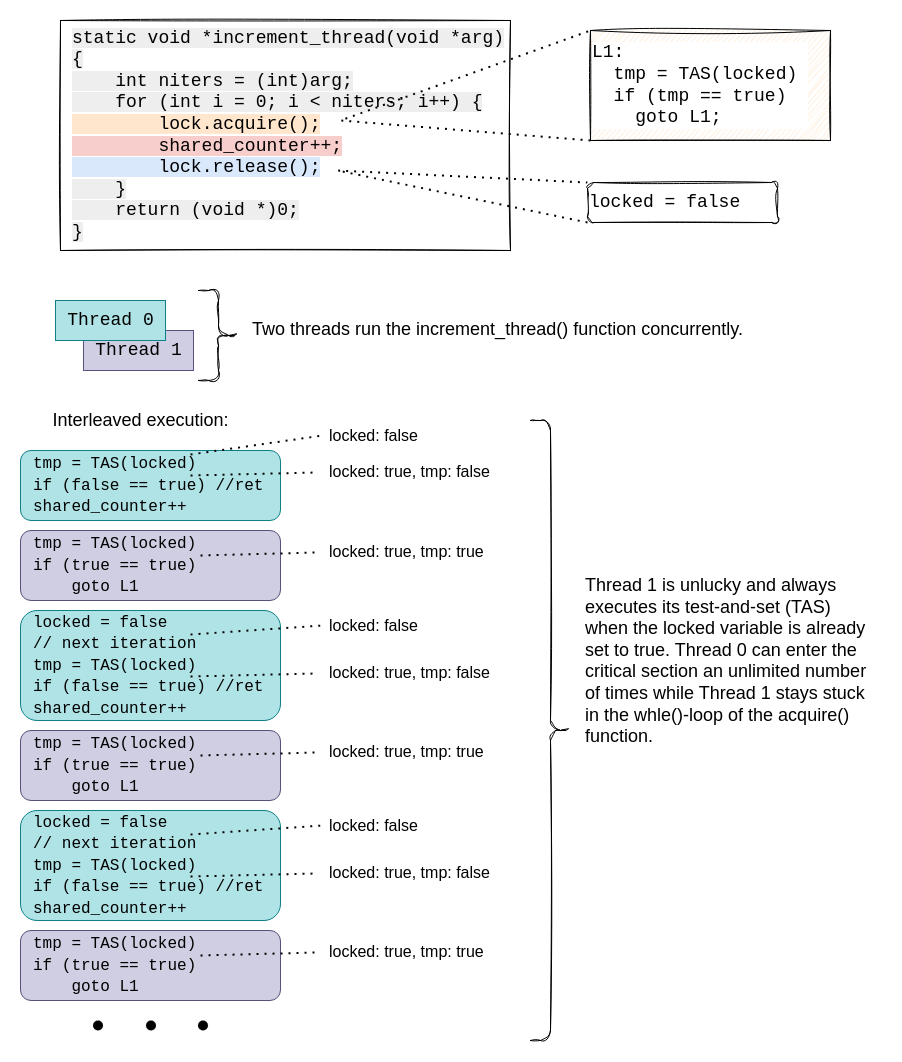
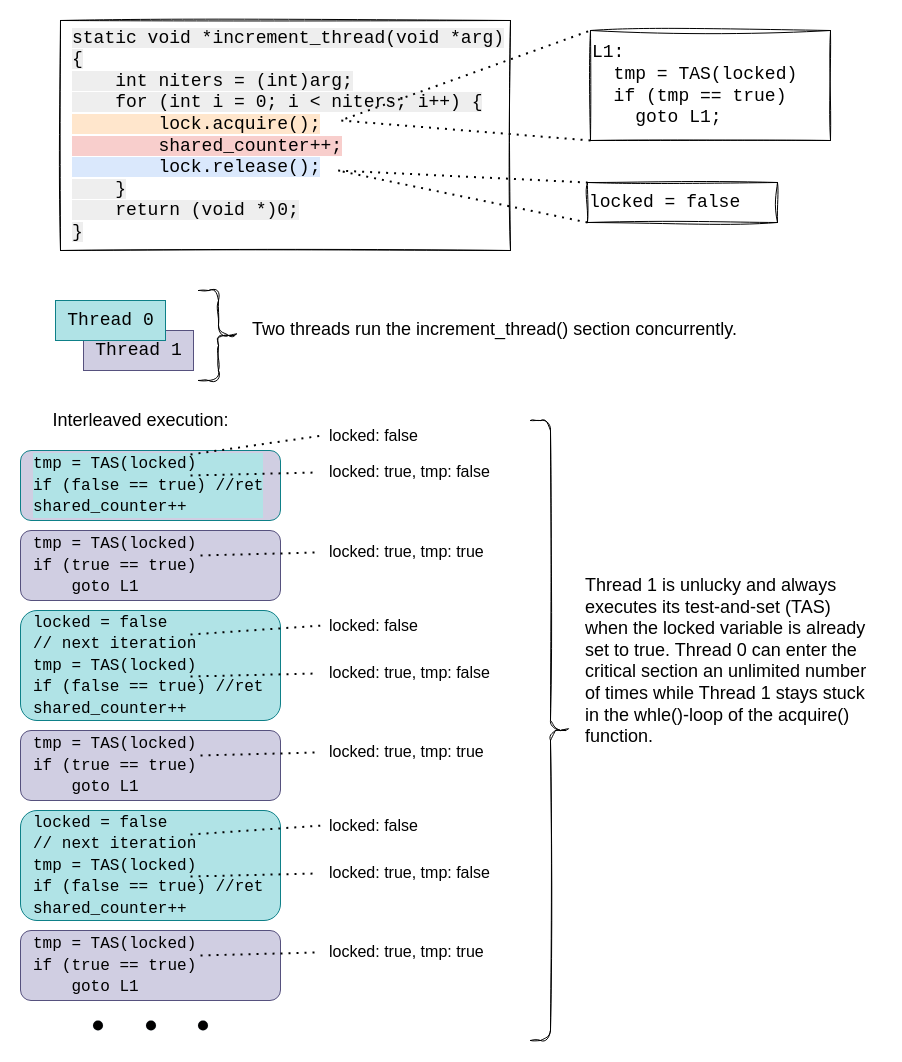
- <mxCell id="4" value="L1:&lt;br&gt;&amp;nbsp; tmp = TAS(locked)&amp;nbsp;&lt;br&gt;&amp;nbsp; if (tmp == true)&lt;br&gt;&lt;div style=&quot;&quot;&gt;&amp;nbsp; &amp;nbsp; goto L1;&lt;/div&gt;" style="rounded=0;whiteSpace=wrap;html=1;labelBackgroundColor=#FFFFFF;fontFamily=Courier New;fontSize=18;align=left;sketch=1;curveFitting=1;jiggle=2;fillColor=#ffe6cc;" parent="1" vertex="1"><mxGeometry x="590" y="30" width="240" height="110" as="geometry" /></mxCell>
+ <mxCell id="4" value="L1:&lt;br&gt;&amp;nbsp; tmp = TAS(locked)&amp;nbsp;&lt;br&gt;&amp;nbsp; if (tmp == true)&lt;br&gt;&lt;div style=&quot;&quot;&gt;&amp;nbsp; &amp;nbsp; goto L1;&lt;/div&gt;" style="rounded=0;whiteSpace=wrap;html=1;labelBackgroundColor=#FFFFFF;fontFamily=Courier New;fontSize=18;align=left;sketch=1;curveFitting=1;jiggle=2;" parent="1" vertex="1"><mxGeometry x="590" y="30" width="240" height="110" as="geometry" /></mxCell>
- <mxCell id="11" value="locked = false" style="whiteSpace=wrap;html=1;labelBackgroundColor=#FFFFFF;fontFamily=Courier New;fontSize=18;align=left;sketch=1;curveFitting=1;jiggle=2;rounded=1;" parent="1" vertex="1"><mxGeometry x="587" y="182" width="190" height="40" as="geometry" /></mxCell>
+ <mxCell id="11" value="locked = false" style="rounded=0;whiteSpace=wrap;html=1;labelBackgroundColor=#FFFFFF;fontFamily=Courier New;fontSize=18;align=left;sketch=1;curveFitting=1;jiggle=2;" parent="1" vertex="1"><mxGeometry x="587" y="182" width="190" height="40" as="geometry" /></mxCell>
- <mxCell id="9" value="&lt;font face=&quot;Helvetica&quot;&gt;Two threads run the increment_thread() function concurrently.&amp;nbsp;&lt;/font&gt;" style="text;html=1;align=left;verticalAlign=middle;resizable=0;points=[];autosize=1;strokeColor=none;fillColor=none;fontSize=18;fontFamily=Courier New;" parent="1" vertex="1"><mxGeometry x="250" y="310" width="520" height="40" as="geometry" /></mxCell>
+ <mxCell id="9" value="&lt;font face=&quot;Helvetica&quot;&gt;Two threads run the increment_thread() section concurrently.&amp;nbsp;&lt;/font&gt;" style="text;html=1;align=left;verticalAlign=middle;resizable=0;points=[];autosize=1;strokeColor=none;fillColor=none;fontSize=18;fontFamily=Courier New;" parent="1" vertex="1"><mxGeometry x="250" y="310" width="520" height="40" as="geometry" /></mxCell>
- <mxCell id="6" value="&lt;font style=&quot;font-size: 16px;&quot;&gt;&lt;span style=&quot;color: rgb(0, 0, 0); font-family: &amp;quot;Courier New&amp;quot;; font-style: normal; font-variant-ligatures: normal; font-variant-caps: normal; font-weight: 400; letter-spacing: normal; orphans: 2; text-indent: 0px; text-transform: none; widows: 2; word-spacing: 0px; -webkit-text-stroke-width: 0px; text-decoration-thickness: initial; text-decoration-style: initial; text-decoration-color: initial; float: none; display: inline !important;&quot;&gt;tmp = TAS(locked)&lt;br&gt;&lt;/span&gt;&lt;span style=&quot;color: rgb(0, 0, 0); font-family: &amp;quot;Courier New&amp;quot;; font-style: normal; font-variant-ligatures: normal; font-variant-caps: normal; font-weight: 400; letter-spacing: normal; orphans: 2; text-indent: 0px; text-transform: none; widows: 2; word-spacing: 0px; -webkit-text-stroke-width: 0px; text-decoration-thickness: initial; text-decoration-style: initial; text-decoration-color: initial; float: none; display: inline !important;&quot;&gt;if (false == true) //ret&lt;br&gt;shared_counter++&lt;br&gt;&lt;/span&gt;&lt;/font&gt;" style="rounded=1;whiteSpace=wrap;html=1;labelBackgroundColor=#B0E3E6;fontFamily=Courier New;fontSize=18;fillColor=#B0E3E6;strokeColor=#0e8088;align=left;spacingLeft=11;" parent="1" vertex="1"><mxGeometry x="20" y="450" width="260" height="70" as="geometry" /></mxCell>
+ <mxCell id="6" value="&lt;font style=&quot;font-size: 16px;&quot;&gt;&lt;span style=&quot;color: rgb(0, 0, 0); font-family: &amp;quot;Courier New&amp;quot;; font-style: normal; font-variant-ligatures: normal; font-variant-caps: normal; font-weight: 400; letter-spacing: normal; orphans: 2; text-indent: 0px; text-transform: none; widows: 2; word-spacing: 0px; -webkit-text-stroke-width: 0px; text-decoration-thickness: initial; text-decoration-style: initial; text-decoration-color: initial; float: none; display: inline !important;&quot;&gt;tmp = TAS(locked)&lt;br&gt;&lt;/span&gt;&lt;span style=&quot;color: rgb(0, 0, 0); font-family: &amp;quot;Courier New&amp;quot;; font-style: normal; font-variant-ligatures: normal; font-variant-caps: normal; font-weight: 400; letter-spacing: normal; orphans: 2; text-indent: 0px; text-transform: none; widows: 2; word-spacing: 0px; -webkit-text-stroke-width: 0px; text-decoration-thickness: initial; text-decoration-style: initial; text-decoration-color: initial; float: none; display: inline !important;&quot;&gt;if (false == true) //ret&lt;br&gt;shared_counter++&lt;br&gt;&lt;/span&gt;&lt;/font&gt;" style="rounded=1;whiteSpace=wrap;html=1;labelBackgroundColor=#B0E3E6;fontFamily=Courier New;fontSize=18;fillColor=#d0cee2;strokeColor=#0e8088;align=left;spacingLeft=11;" parent="1" vertex="1"><mxGeometry x="20" y="450" width="260" height="70" as="geometry" /></mxCell>
